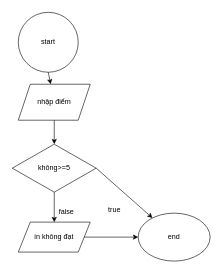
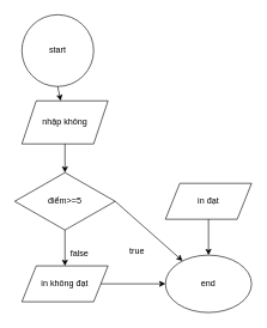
- <mxCell id="4" value="nhập điểm" style="shape=parallelogram;perimeter=parallelogramPerimeter;whiteSpace=wrap;html=1;fixedSize=1;" parent="1" vertex="1"><mxGeometry x="30" y="140" width="120" height="60" as="geometry" /></mxCell>
+ <mxCell id="4" value="nhập không" style="shape=parallelogram;perimeter=parallelogramPerimeter;whiteSpace=wrap;html=1;fixedSize=1;" parent="1" vertex="1"><mxGeometry x="30" y="140" width="120" height="60" as="geometry" /></mxCell>
- <mxCell id="6" value="không&amp;gt;=5" style="rhombus;whiteSpace=wrap;html=1;" parent="1" vertex="1"><mxGeometry x="20" y="240" width="140" height="80" as="geometry" /></mxCell>
+ <mxCell id="6" value="điểm&amp;gt;=5" style="rhombus;whiteSpace=wrap;html=1;" parent="1" vertex="1"><mxGeometry x="20" y="240" width="140" height="80" as="geometry" /></mxCell>
+ <mxCell id="9" value="in đạt" style="shape=parallelogram;perimeter=parallelogramPerimeter;whiteSpace=wrap;html=1;fixedSize=1;" parent="1" vertex="1"><mxGeometry x="230" y="255" width="120" height="50" as="geometry" /></mxCell>
+ <mxCell id="14" value="" style="endArrow=classic;html=1;rounded=0;exitX=0.5;exitY=1;exitDx=0;exitDy=0;" parent="1" source="9" target="15" edge="1"><mxGeometry width="50" height="50" relative="1" as="geometry"><mxPoint x="300" y="270" as="sourcePoint" /><mxPoint x="290" y="360" as="targetPoint" /></mxGeometry></mxCell>
